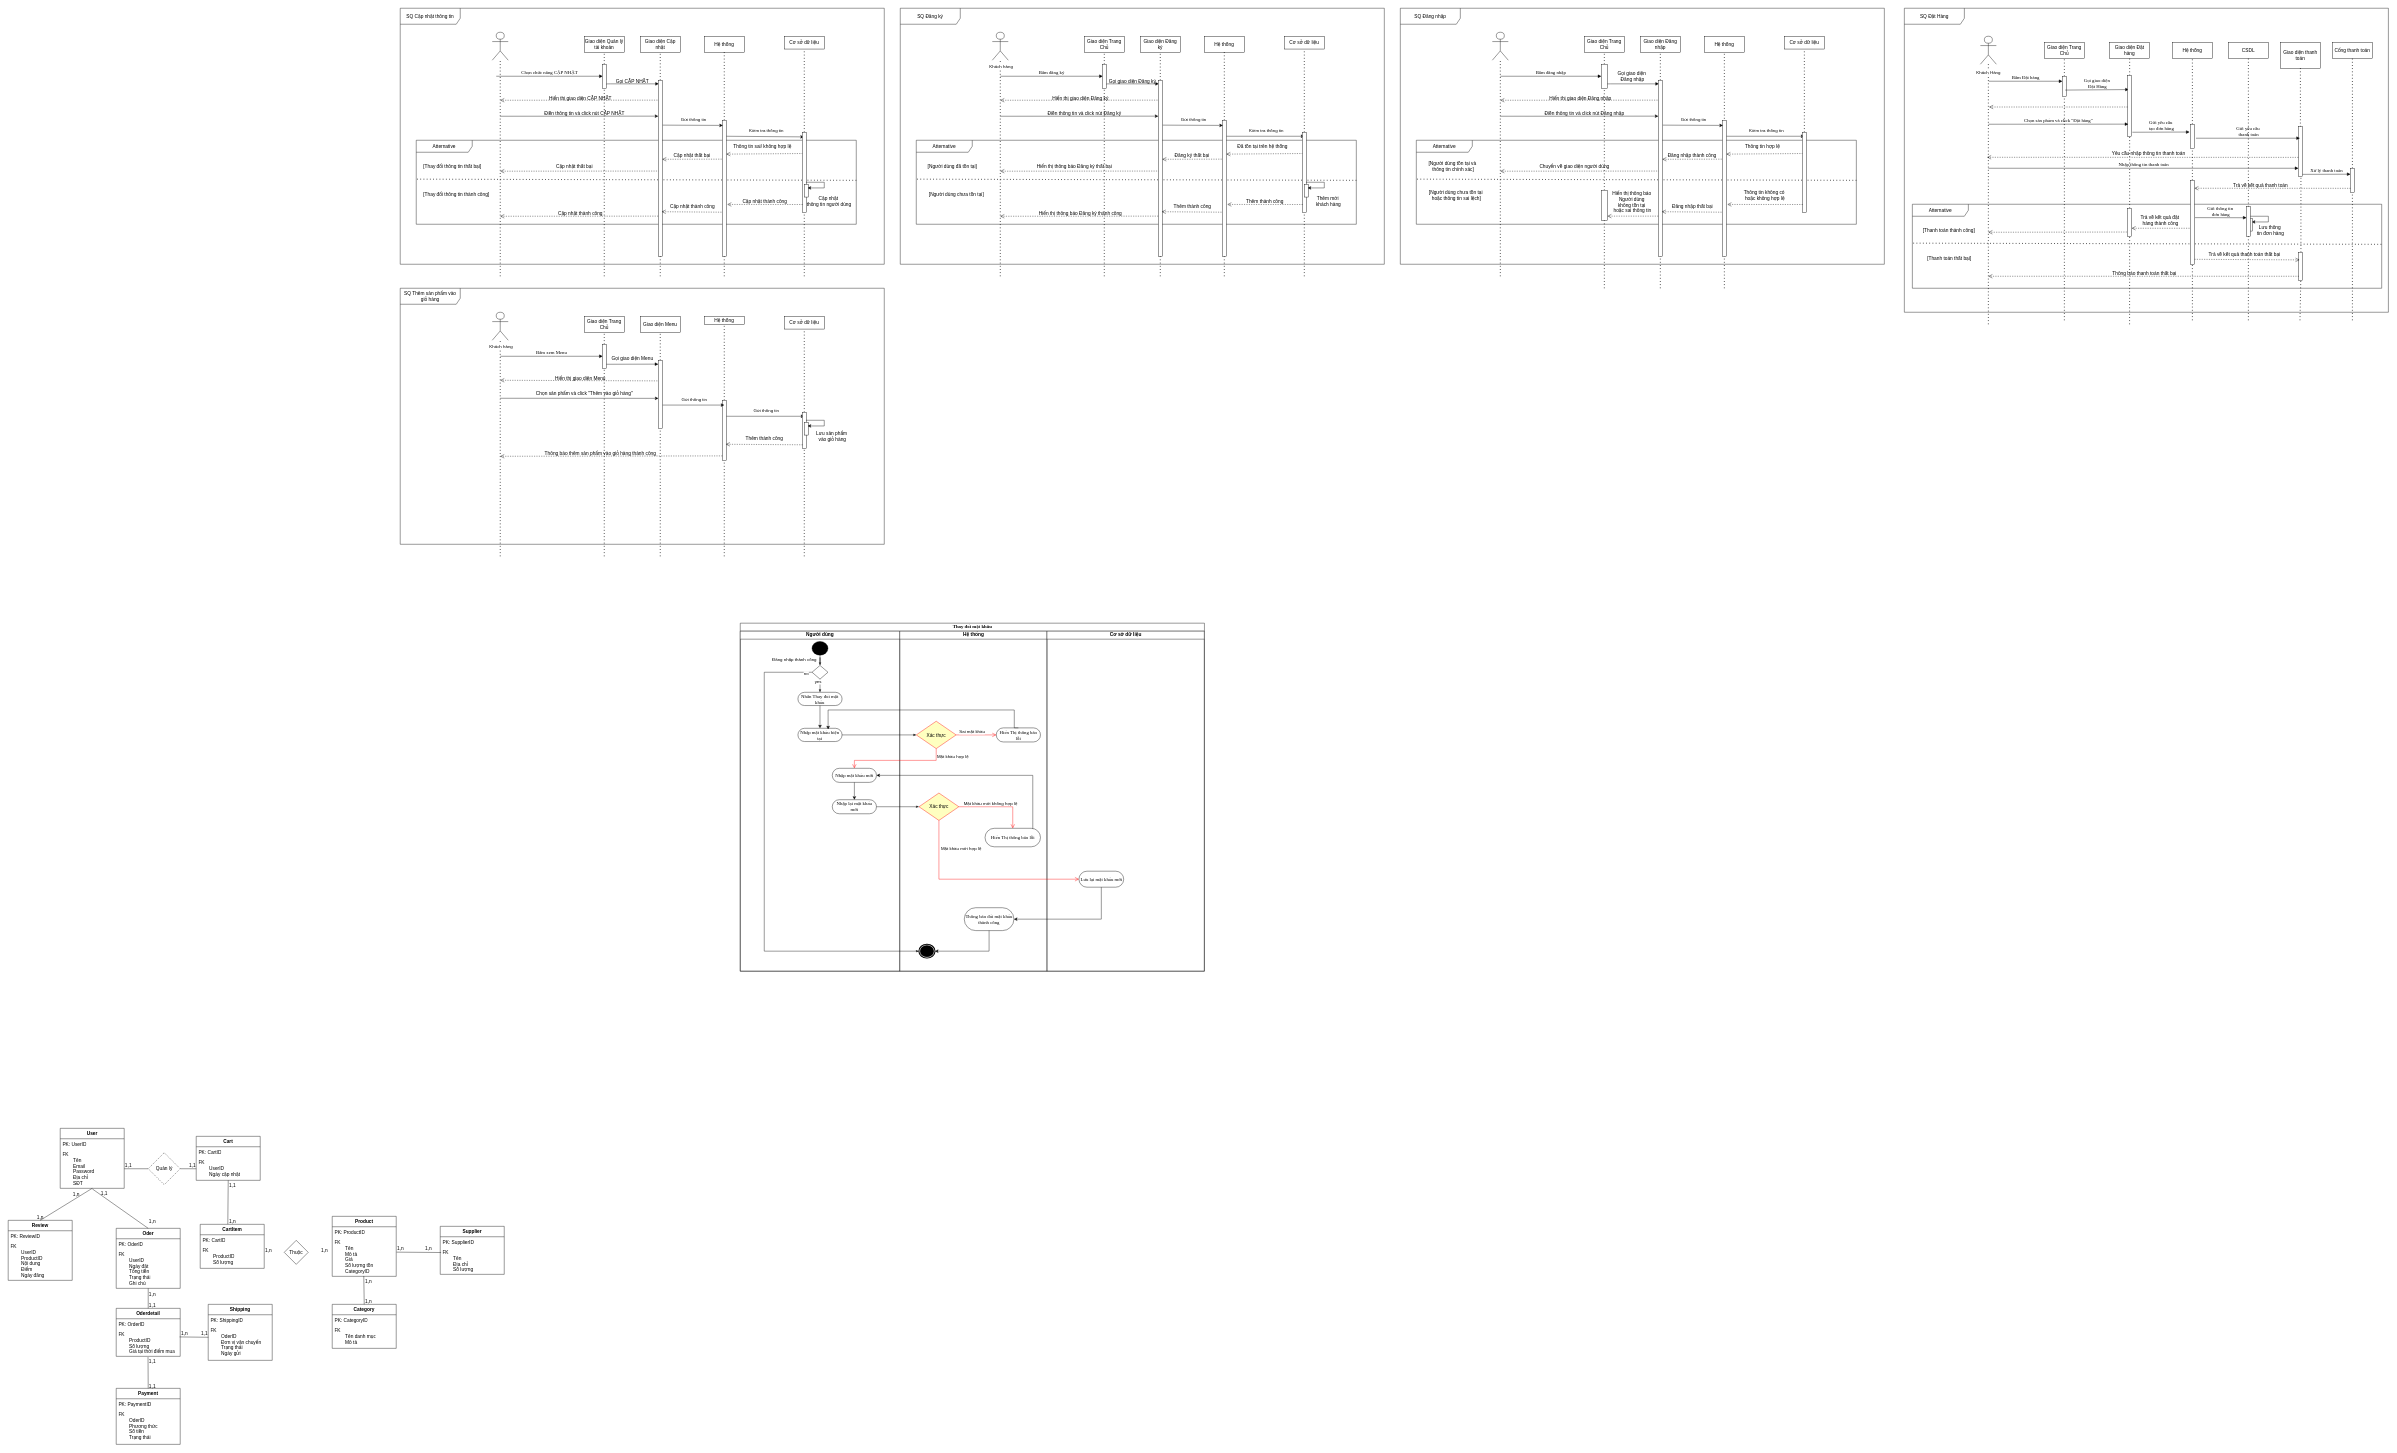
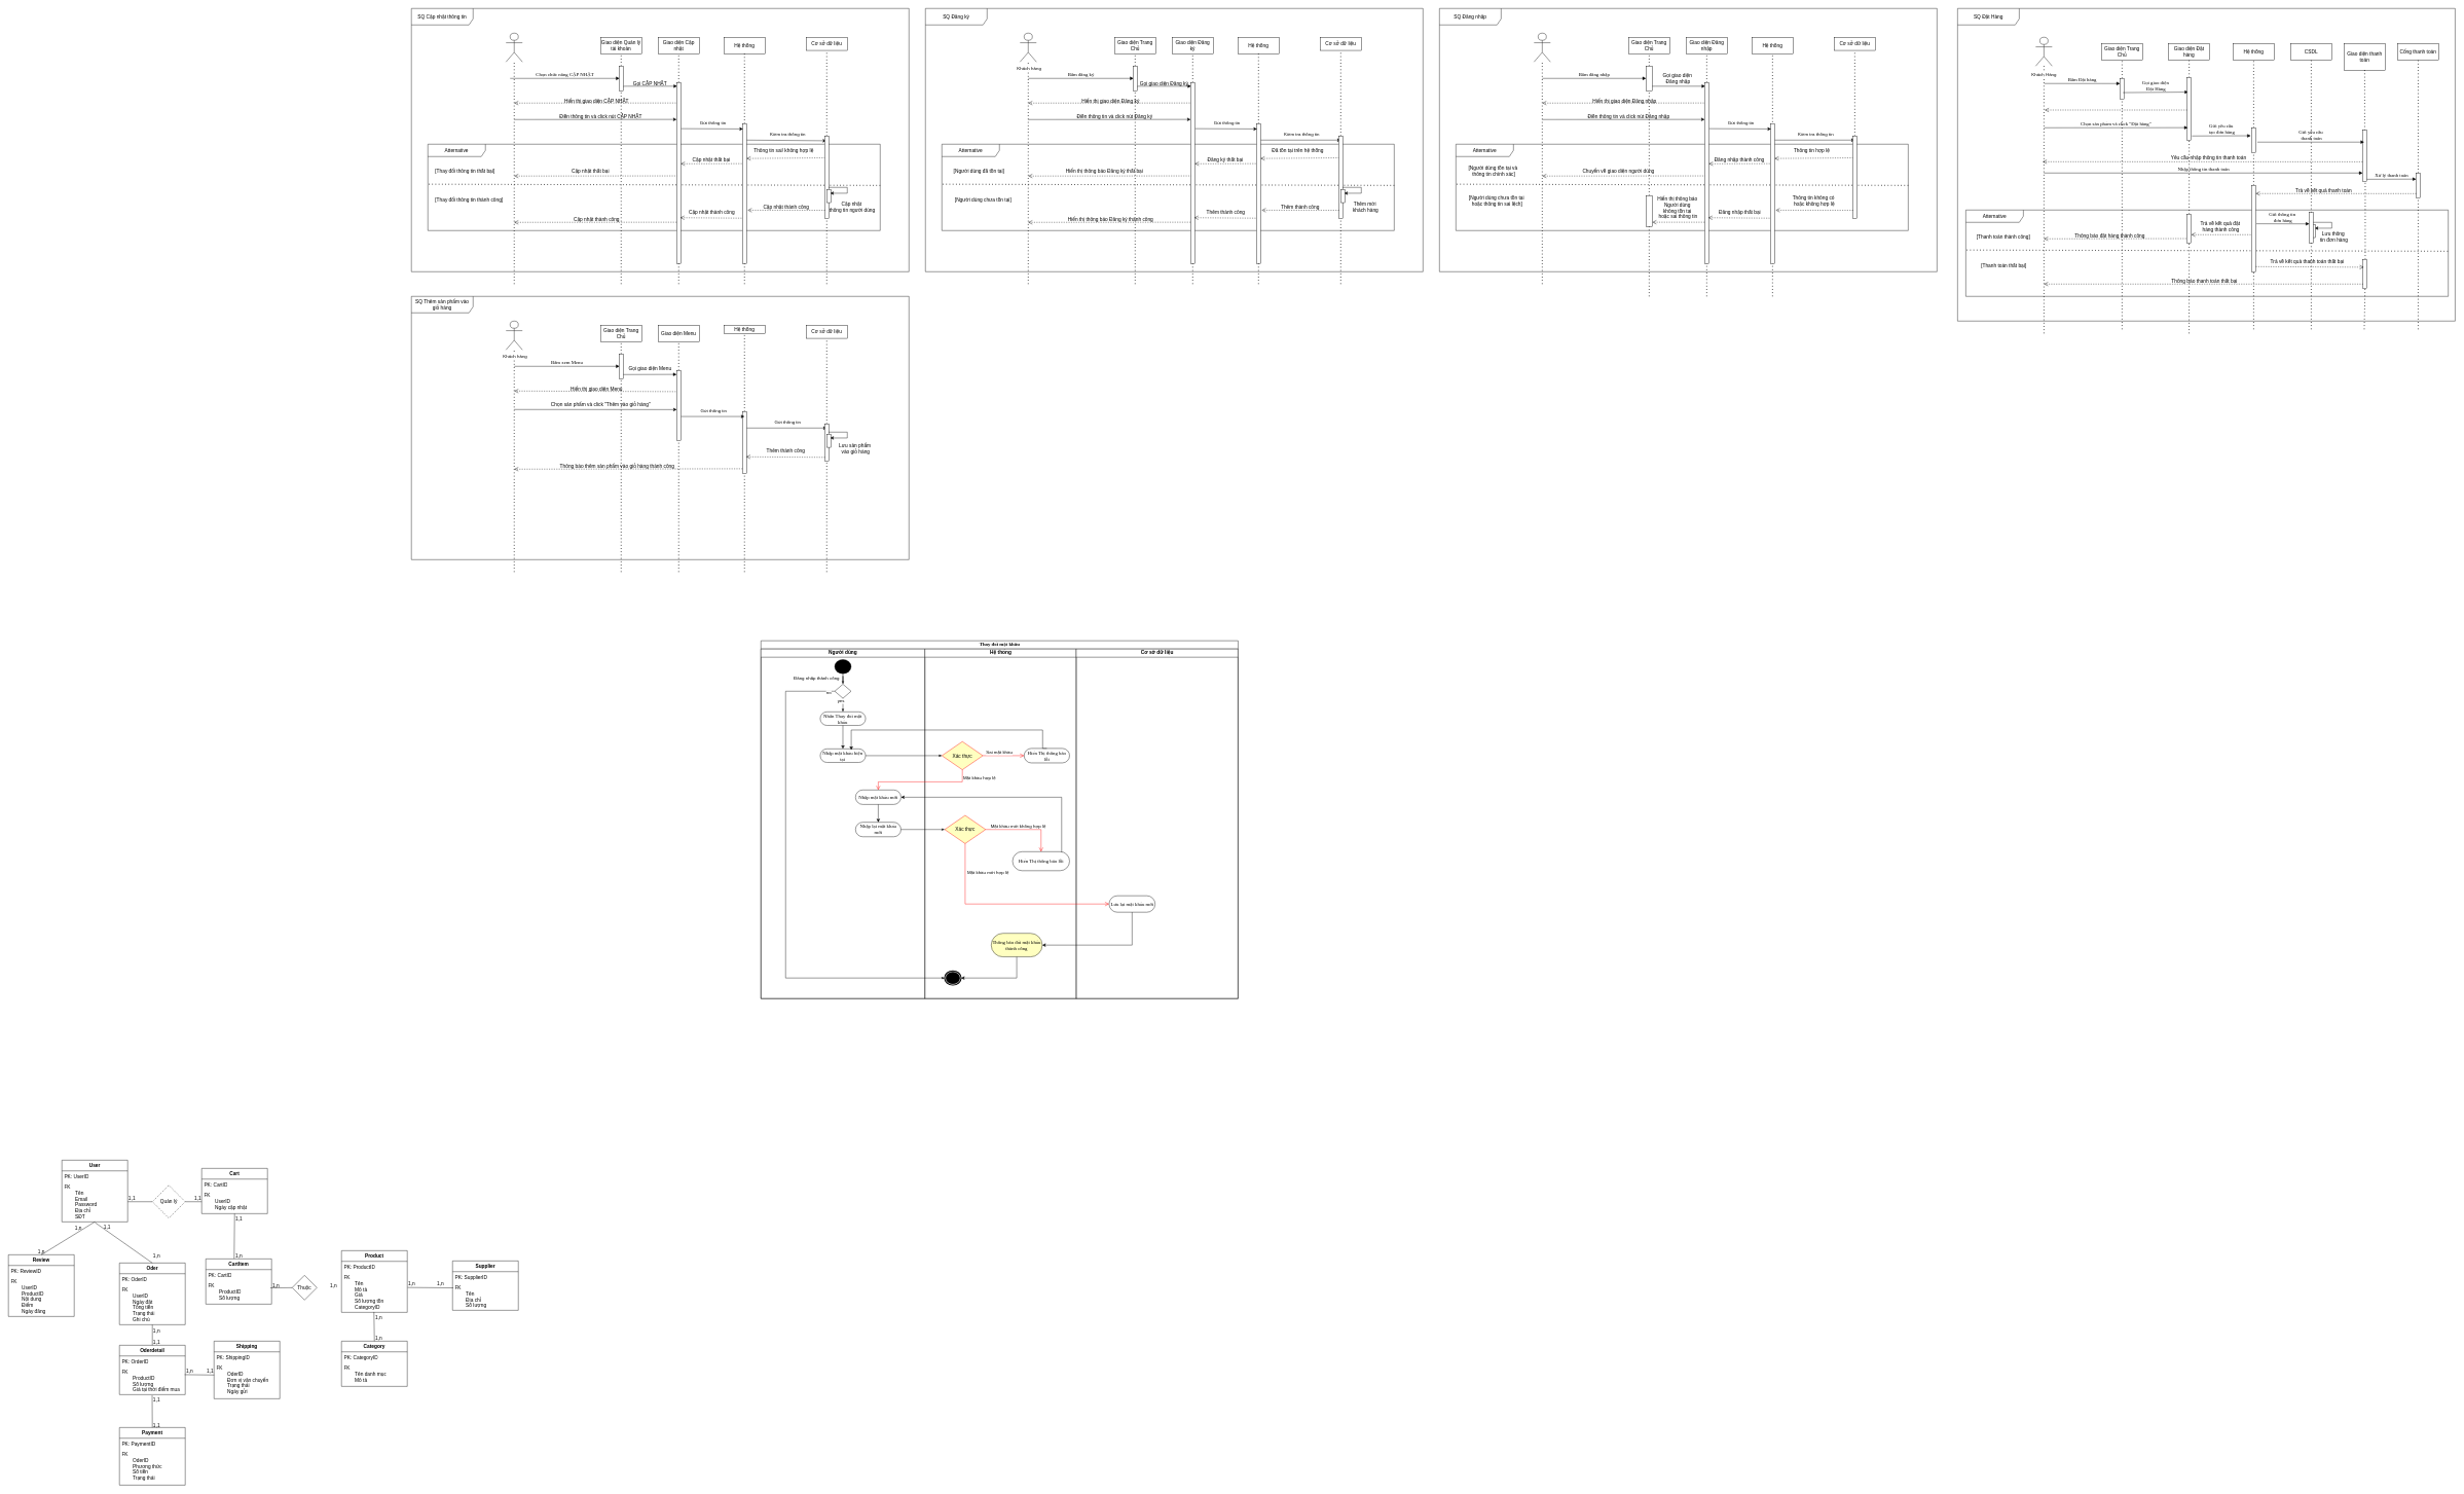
+ <mxCell id="307" value="Thông báo đặt hàng thành công" style="text;html=1;align=center;verticalAlign=middle;resizable=0;points=[];autosize=1;strokeColor=none;fillColor=none;" vertex="1" parent="1"><mxGeometry x="5035" y="558" width="190" height="30" as="geometry" /></mxCell>
- <mxCell id="333" value="Thông báo đổi mật khẩu thành công" style="rounded=1;whiteSpace=wrap;html=1;shadow=0;comic=0;labelBackgroundColor=none;strokeWidth=1;fontFamily=Verdana;fontSize=12;align=center;arcSize=50;" parent="327" vertex="1"><mxGeometry x="161.37" y="691.28" width="124.05" height="57.22" as="geometry" /></mxCell>
+ <mxCell id="333" value="Thông báo đổi mật khẩu thành công" style="rounded=1;whiteSpace=wrap;html=1;shadow=0;comic=0;labelBackgroundColor=none;strokeWidth=1;fontFamily=Verdana;fontSize=12;align=center;arcSize=50;fillColor=#ffffc0;" parent="327" vertex="1"><mxGeometry x="161.37" y="691.28" width="124.05" height="57.22" as="geometry" /></mxCell>
+ <mxCell id="109" value="" style="endArrow=none;html=1;rounded=0;exitX=0.982;exitY=0.319;exitDx=0;exitDy=0;exitPerimeter=0;entryX=0;entryY=0.5;entryDx=0;entryDy=0;" parent="108" source="93" target="102" edge="1"><mxGeometry width="50" height="50" relative="1" as="geometry"><mxPoint y="-200" as="sourcePoint" /><mxPoint x="152" y="-199" as="targetPoint" /></mxGeometry></mxCell>
